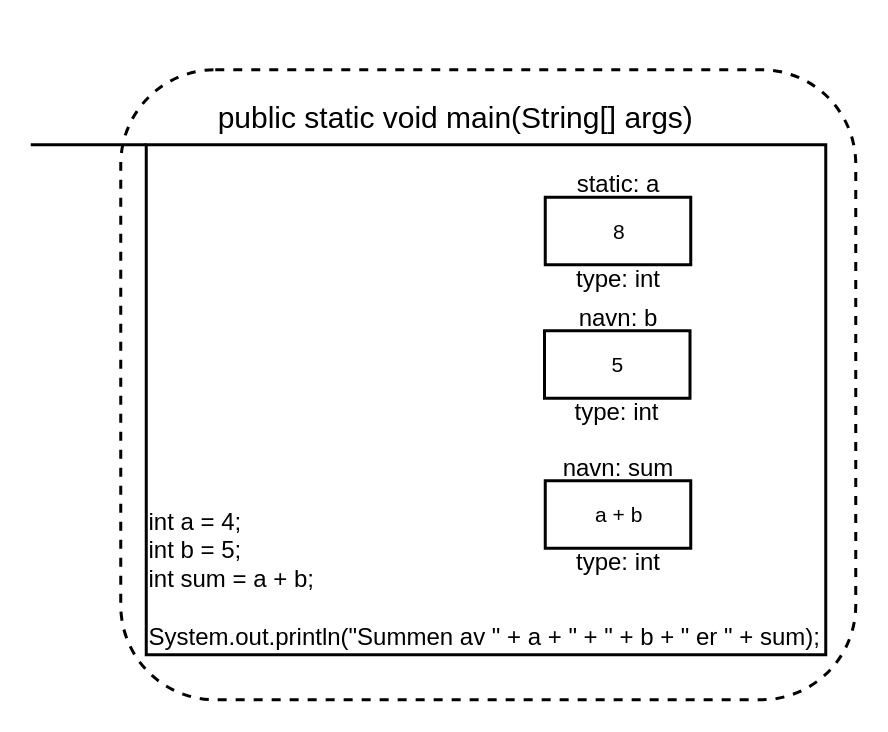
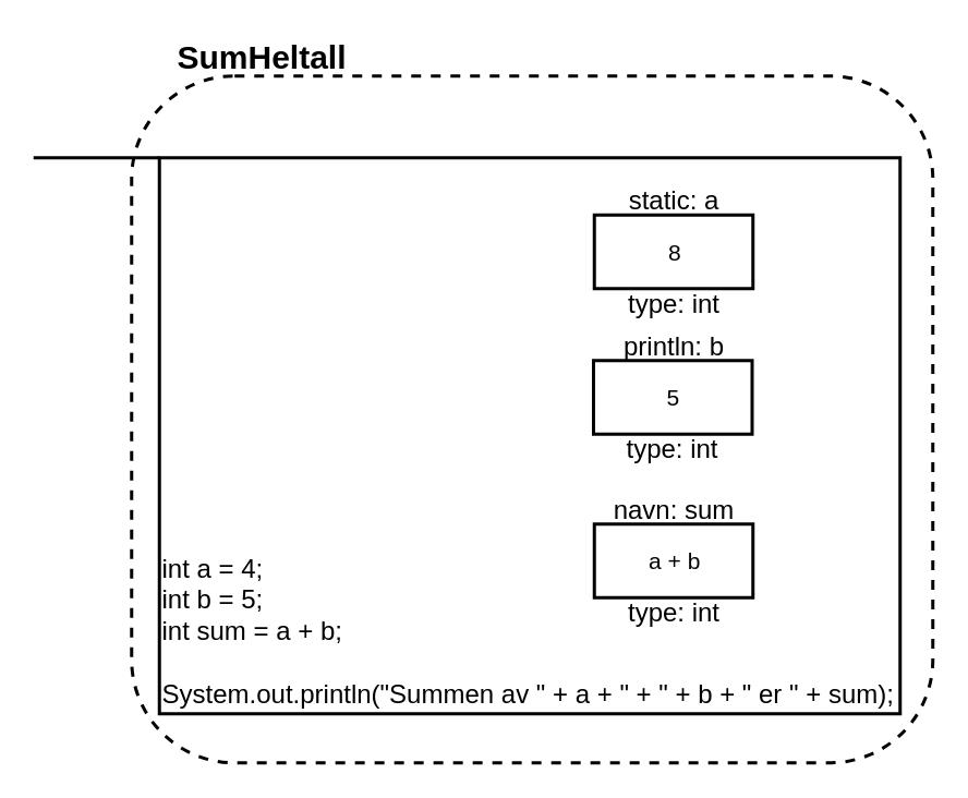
+ <mxCell id="3" value="SumHeltall" style="text;align=center;fontStyle=1;verticalAlign=middle;spacingLeft=3;spacingRight=3;strokeColor=none;rotatable=0;points=[[0,0.5],[1,0.5]];portConstraint=eastwest;dashed=1;fontSize=20;fillColor=none;rounded=1;" vertex="1" parent="1"><mxGeometry x="120" y="20" width="80" height="26" as="geometry" /></mxCell>
- <mxCell id="6" value="public static void main(String[] args)" style="text;html=1;strokeColor=none;fillColor=none;align=center;verticalAlign=middle;whiteSpace=wrap;rounded=0;fontSize=20;" vertex="1" parent="1"><mxGeometry x="138" y="62" width="331" height="30" as="geometry" /></mxCell>
- <mxCell id="11" value="navn: b" style="text;html=1;strokeColor=none;fillColor=none;align=center;verticalAlign=middle;whiteSpace=wrap;rounded=0;fontSize=16;" vertex="1" parent="1"><mxGeometry x="339.5" y="196" width="144" height="30" as="geometry" /></mxCell>
+ <mxCell id="11" value="println: b" style="text;html=1;strokeColor=none;fillColor=none;align=center;verticalAlign=middle;whiteSpace=wrap;rounded=0;fontSize=16;" vertex="1" parent="1"><mxGeometry x="339.5" y="196" width="144" height="30" as="geometry" /></mxCell>
